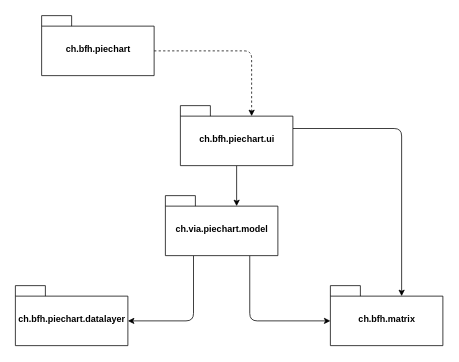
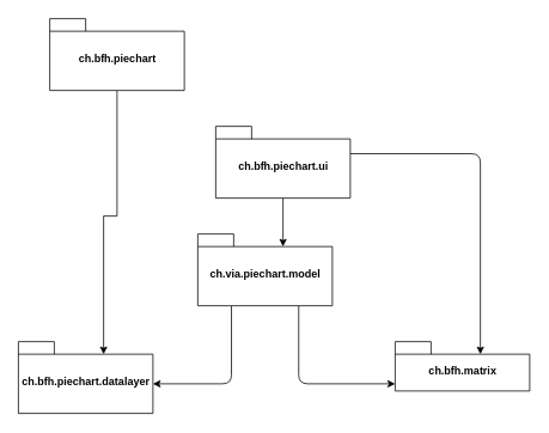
- <mxCell id="3" style="edgeStyle=orthogonalEdgeStyle;rounded=1;orthogonalLoop=1;jettySize=auto;html=1;exitX=0;exitY=0;exitDx=150;exitDy=47;exitPerimeter=0;entryX=0;entryY=0;entryDx=95;entryDy=14;entryPerimeter=0;dashed=1;" edge="1" parent="1" source="4" target="8"><mxGeometry relative="1" as="geometry" /></mxCell>
+ <mxCell id="2" style="edgeStyle=orthogonalEdgeStyle;rounded=0;orthogonalLoop=1;jettySize=auto;html=1;entryX=0;entryY=0;entryDx=95;entryDy=14;entryPerimeter=0;" edge="1" parent="1" source="4" target="5"><mxGeometry relative="1" as="geometry" /></mxCell>
- <mxCell id="12" value="ch.bfh.matrix&lt;br&gt;" style="shape=folder;fontStyle=1;spacingTop=10;tabWidth=40;tabHeight=14;tabPosition=left;html=1;" vertex="1" parent="1"><mxGeometry x="440" y="380" width="150" height="80" as="geometry" /></mxCell>
+ <mxCell id="12" value="ch.bfh.matrix&lt;br&gt;" style="shape=folder;fontStyle=1;spacingTop=10;tabWidth=40;tabHeight=14;tabPosition=left;html=1;" vertex="1" parent="1"><mxGeometry x="440" y="380" width="150" height="55" as="geometry" /></mxCell>
